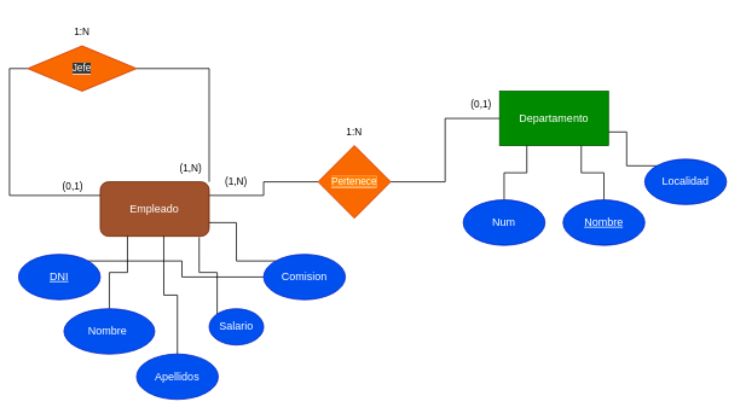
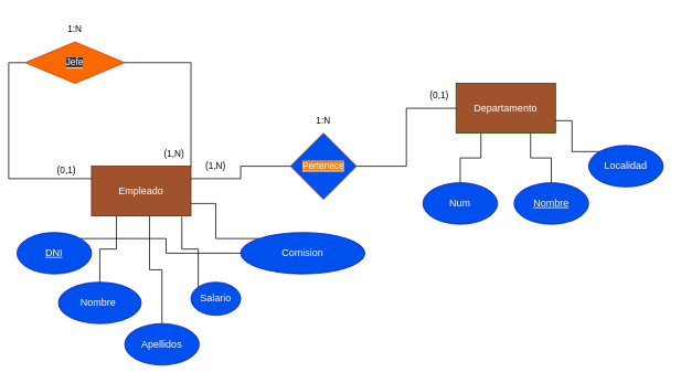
- <mxCell id="4" value="Departamento" style="rounded=0;whiteSpace=wrap;html=1;fillColor=#008a00;fontColor=#ffffff;strokeColor=#005700;" vertex="1" parent="1"><mxGeometry x="550" y="100" width="120" height="60" as="geometry" /></mxCell>
+ <mxCell id="4" value="Departamento" style="rounded=0;whiteSpace=wrap;html=1;fillColor=#a0522d;fontColor=#ffffff;strokeColor=#005700;" vertex="1" parent="1"><mxGeometry x="550" y="100" width="120" height="60" as="geometry" /></mxCell>
- <mxCell id="16" value="&lt;font style=&quot;background-color: rgb(255, 128, 0);&quot; color=&quot;#ffffff&quot;&gt;Pertenece&lt;/font&gt;" style="rhombus;whiteSpace=wrap;html=1;fontFamily=Helvetica;fontSize=11;fontColor=#000000;labelBackgroundColor=default;fillColor=#fa6800;strokeColor=#C73500;" vertex="1" parent="1"><mxGeometry x="350" y="160" width="80" height="80" as="geometry" /></mxCell>
+ <mxCell id="16" value="&lt;font style=&quot;background-color: rgb(255, 128, 0);&quot; color=&quot;#ffffff&quot;&gt;Pertenece&lt;/font&gt;" style="rhombus;whiteSpace=wrap;html=1;fontFamily=Helvetica;fontSize=11;fontColor=#000000;labelBackgroundColor=default;fillColor=#0050ef;strokeColor=#C73500;" vertex="1" parent="1"><mxGeometry x="350" y="160" width="80" height="80" as="geometry" /></mxCell>
- <mxCell id="3" value="Empleado" style="whiteSpace=wrap;html=1;fillColor=#a0522d;fontColor=#ffffff;strokeColor=#6D1F00;rounded=1;" vertex="1" parent="1"><mxGeometry x="110" y="200" width="120" height="60" as="geometry" /></mxCell>
+ <mxCell id="3" value="Empleado" style="rounded=0;whiteSpace=wrap;html=1;fillColor=#a0522d;fontColor=#ffffff;strokeColor=#6D1F00;" vertex="1" parent="1"><mxGeometry x="110" y="200" width="120" height="60" as="geometry" /></mxCell>
- <mxCell id="12" value="Comision" style="ellipse;whiteSpace=wrap;html=1;fillColor=#0050ef;fontColor=#ffffff;strokeColor=#001DBC;" vertex="1" parent="1"><mxGeometry x="290" y="280" width="90" height="50" as="geometry" /></mxCell>
+ <mxCell id="12" value="Comision" style="ellipse;whiteSpace=wrap;html=1;fillColor=#0050ef;fontColor=#ffffff;strokeColor=#001DBC;" vertex="1" parent="1"><mxGeometry x="290" y="280" width="150" height="50" as="geometry" /></mxCell>
